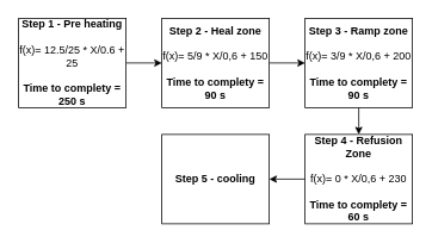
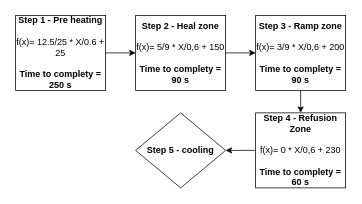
- <mxCell id="10" value="&lt;b&gt;Step 5 - cooling&lt;/b&gt;&lt;br&gt;" style="rounded=0;whiteSpace=wrap;html=1;" parent="1" vertex="1"><mxGeometry x="180" y="150" width="120" height="100" as="geometry" /></mxCell>
+ <mxCell id="10" value="&lt;b&gt;Step 5 - cooling&lt;/b&gt;&lt;br&gt;" style="rhombus;whiteSpace=wrap;html=1;" parent="1" vertex="1"><mxGeometry x="180" y="150" width="120" height="100" as="geometry" /></mxCell>
